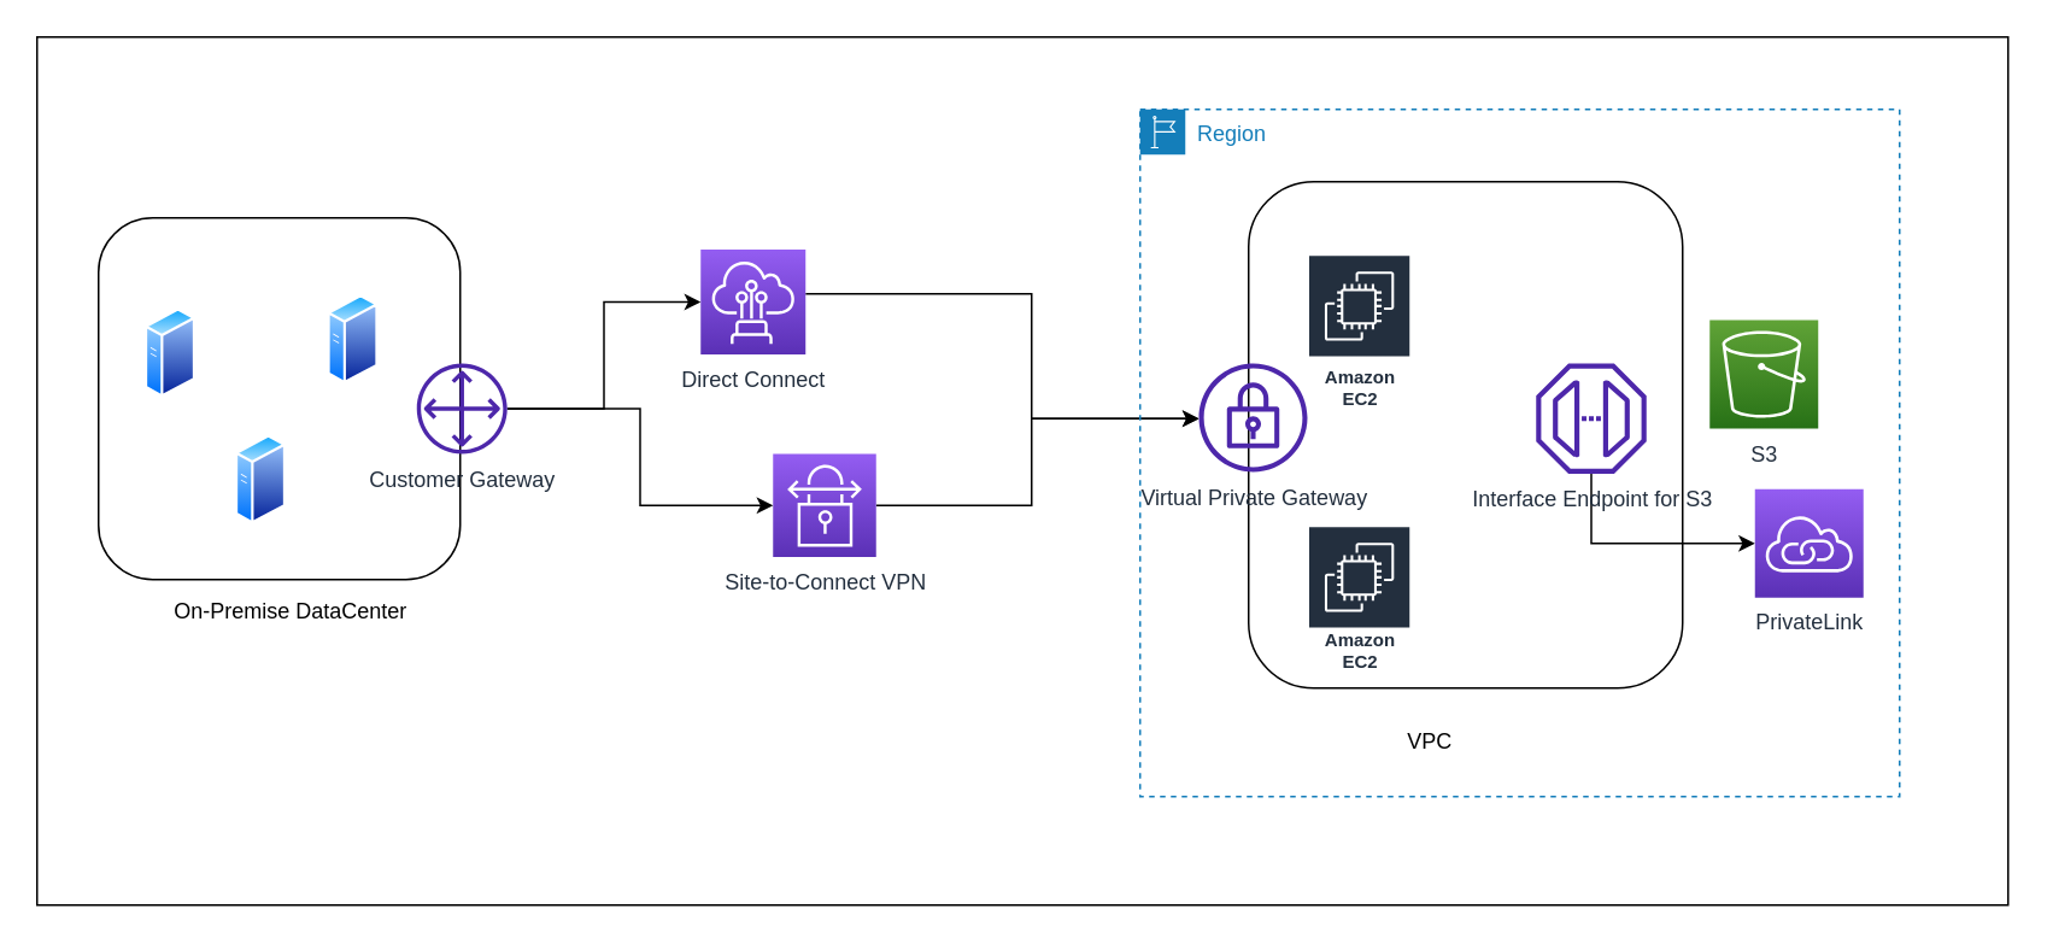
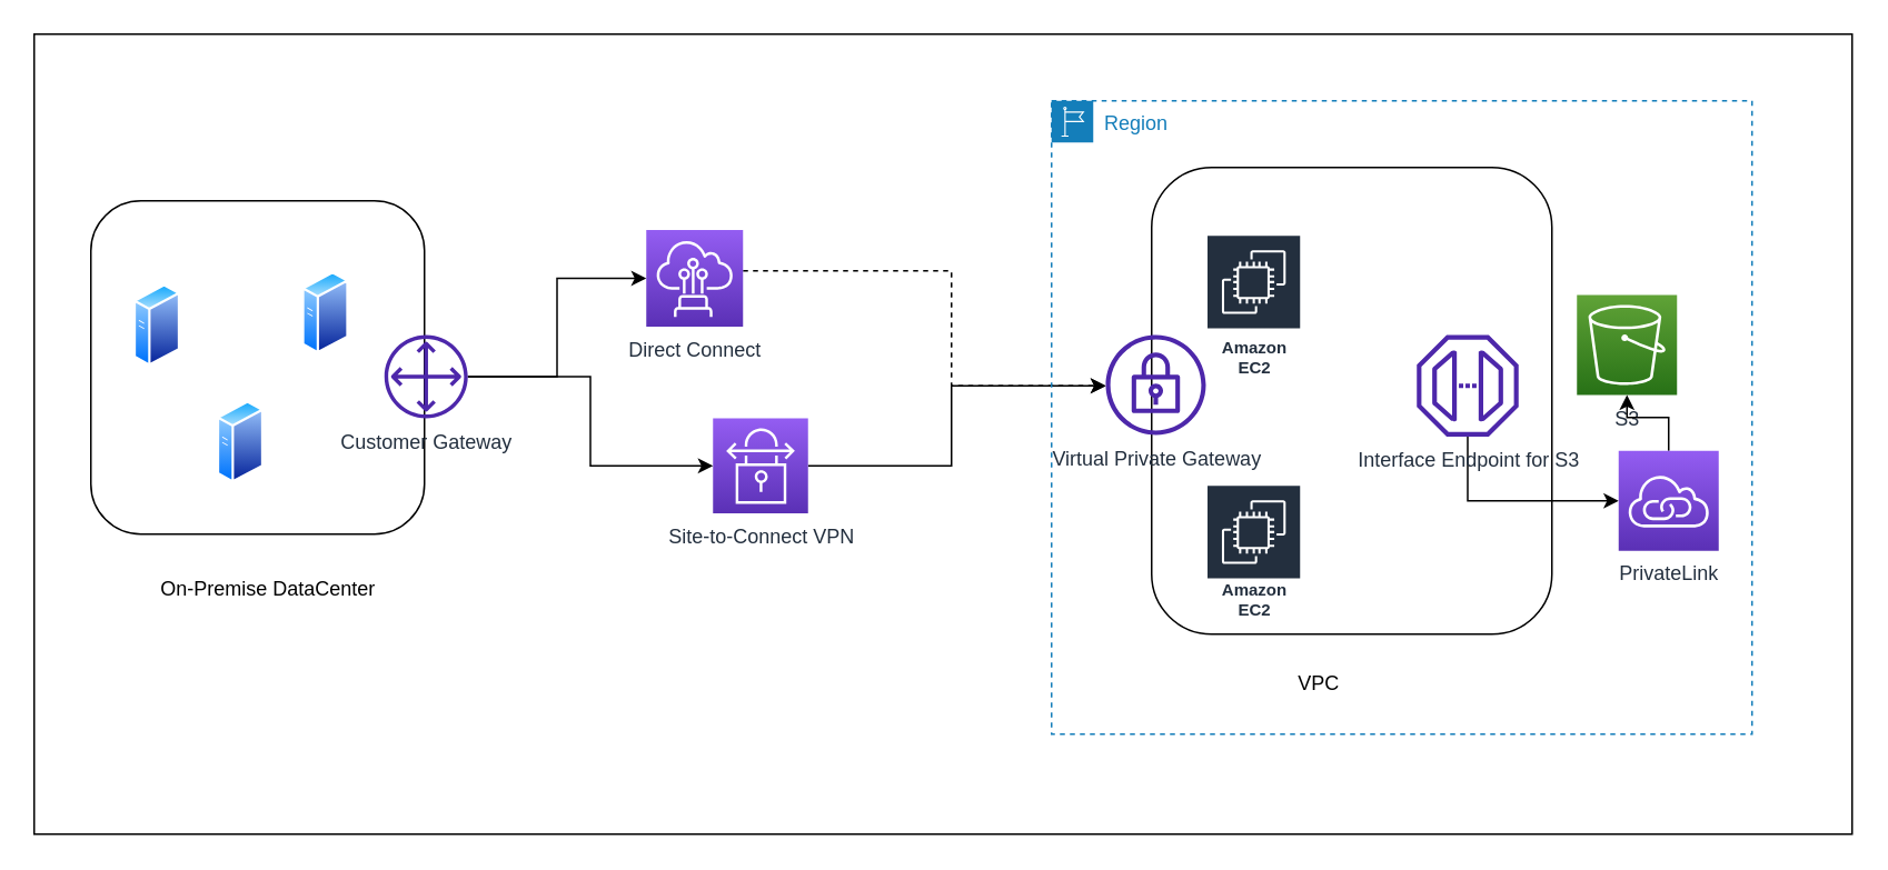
- <mxCell id="8" style="edgeStyle=orthogonalEdgeStyle;rounded=0;orthogonalLoop=1;jettySize=auto;html=1;" edge="1" parent="1" source="9" target="18"><mxGeometry relative="1" as="geometry"><Array as="points"><mxPoint x="570" y="162" /><mxPoint x="570" y="231" /></Array></mxGeometry></mxCell>
+ <mxCell id="8" style="edgeStyle=orthogonalEdgeStyle;rounded=0;orthogonalLoop=1;jettySize=auto;html=1;dashed=1;" edge="1" parent="1" source="9" target="18"><mxGeometry relative="1" as="geometry"><Array as="points"><mxPoint x="570" y="162" /><mxPoint x="570" y="231" /></Array></mxGeometry></mxCell>
+ <mxCell id="21" style="edgeStyle=orthogonalEdgeStyle;rounded=0;orthogonalLoop=1;jettySize=auto;html=1;exitX=0.5;exitY=0;exitDx=0;exitDy=0;exitPerimeter=0;" edge="1" parent="1" source="22" target="10"><mxGeometry relative="1" as="geometry" /></mxCell>
- <mxCell id="23" value="On-Premise DataCenter" style="text;html=1;resizable=0;autosize=1;align=center;verticalAlign=middle;points=[];fillColor=none;strokeColor=none;rounded=0;" vertex="1" parent="1"><mxGeometry x="90" y="327.5" width="140" height="20" as="geometry" /></mxCell>
+ <mxCell id="23" value="On-Premise DataCenter" style="text;html=1;resizable=0;autosize=1;align=center;verticalAlign=middle;points=[];fillColor=none;strokeColor=none;rounded=0;" vertex="1" parent="1"><mxGeometry x="90" y="342.5" width="140" height="20" as="geometry" /></mxCell>
